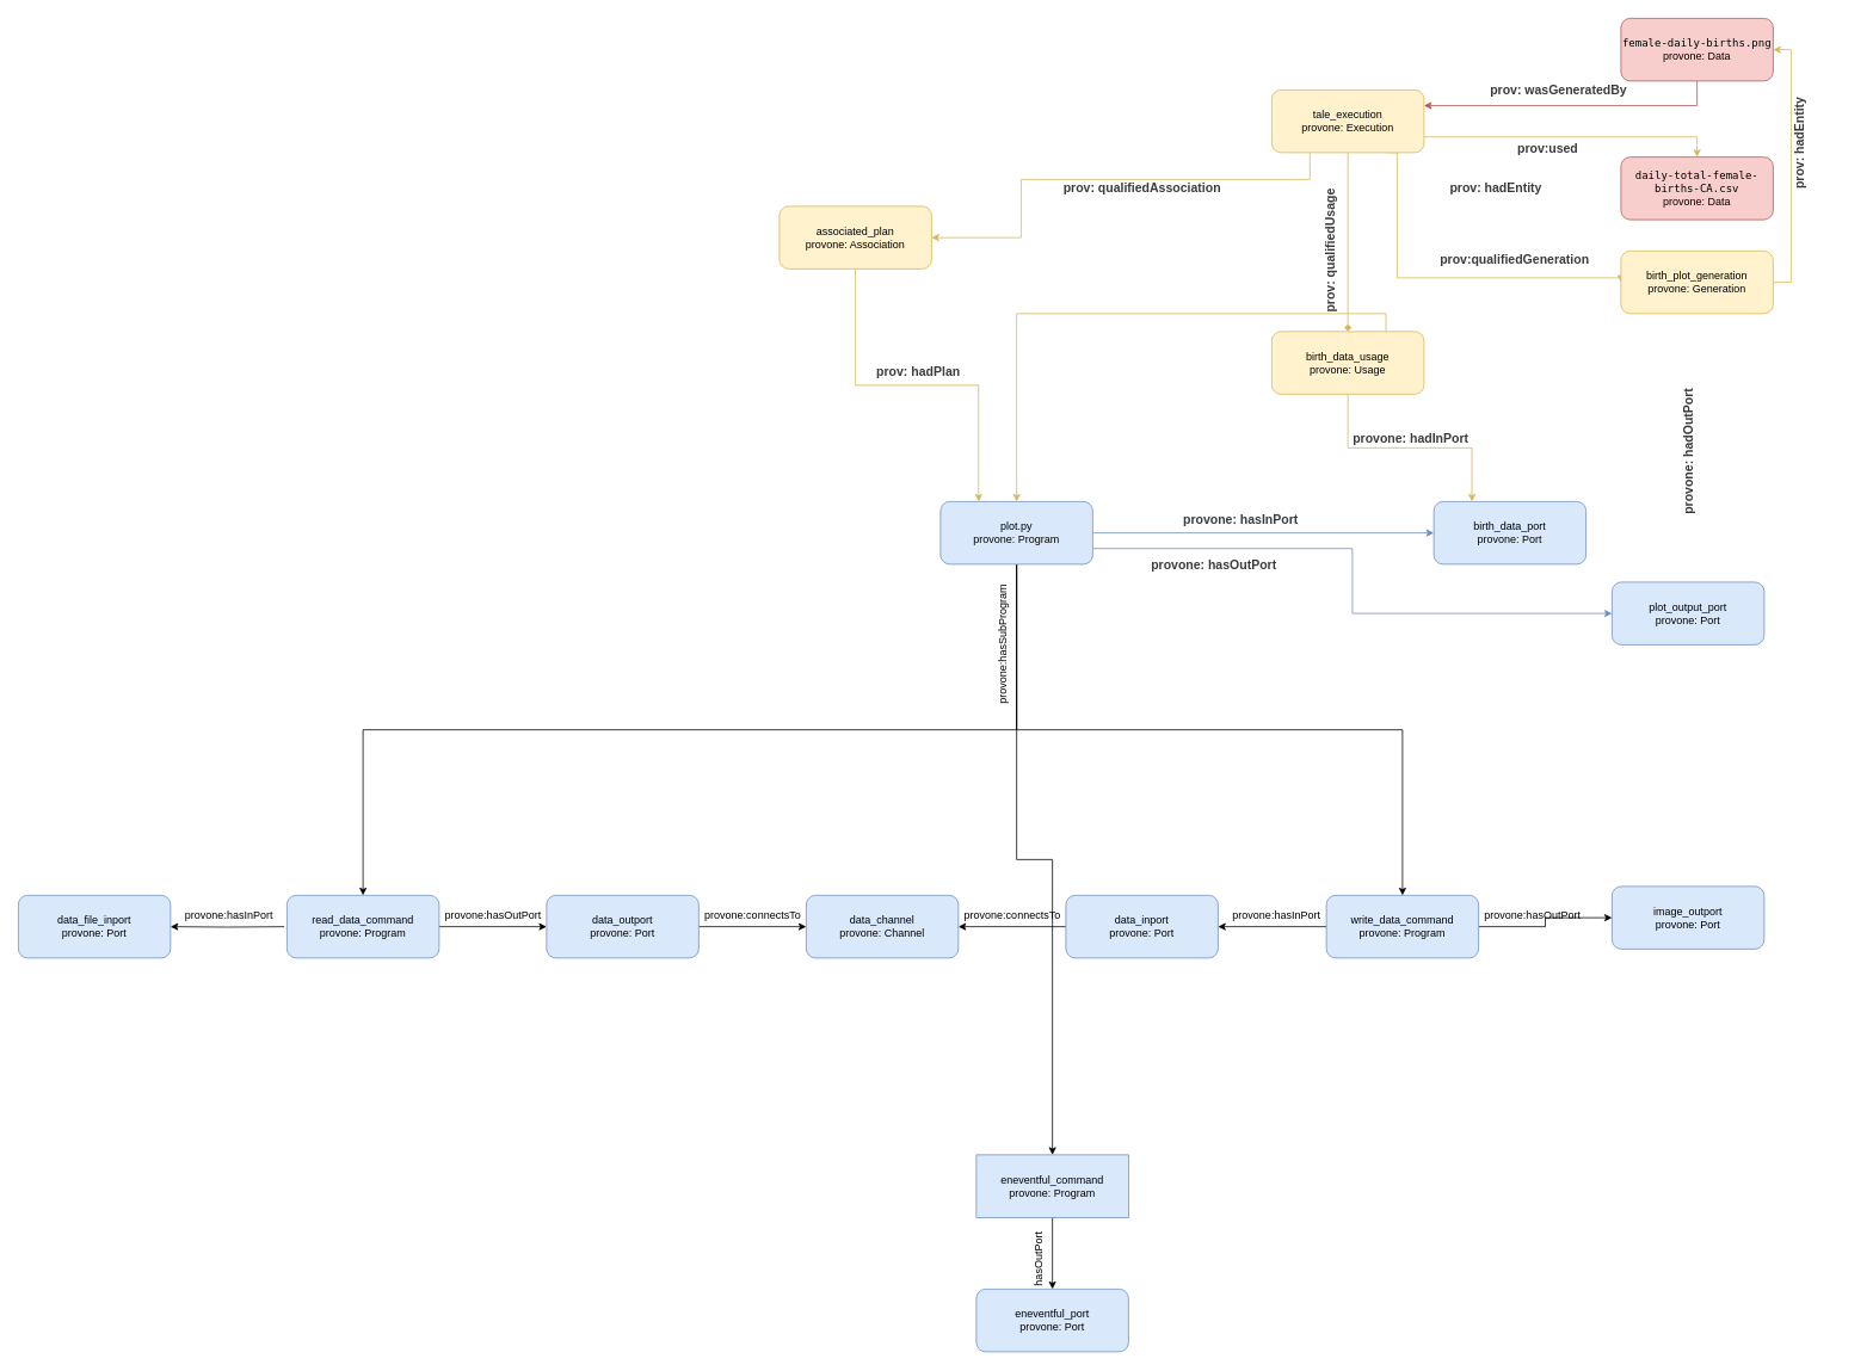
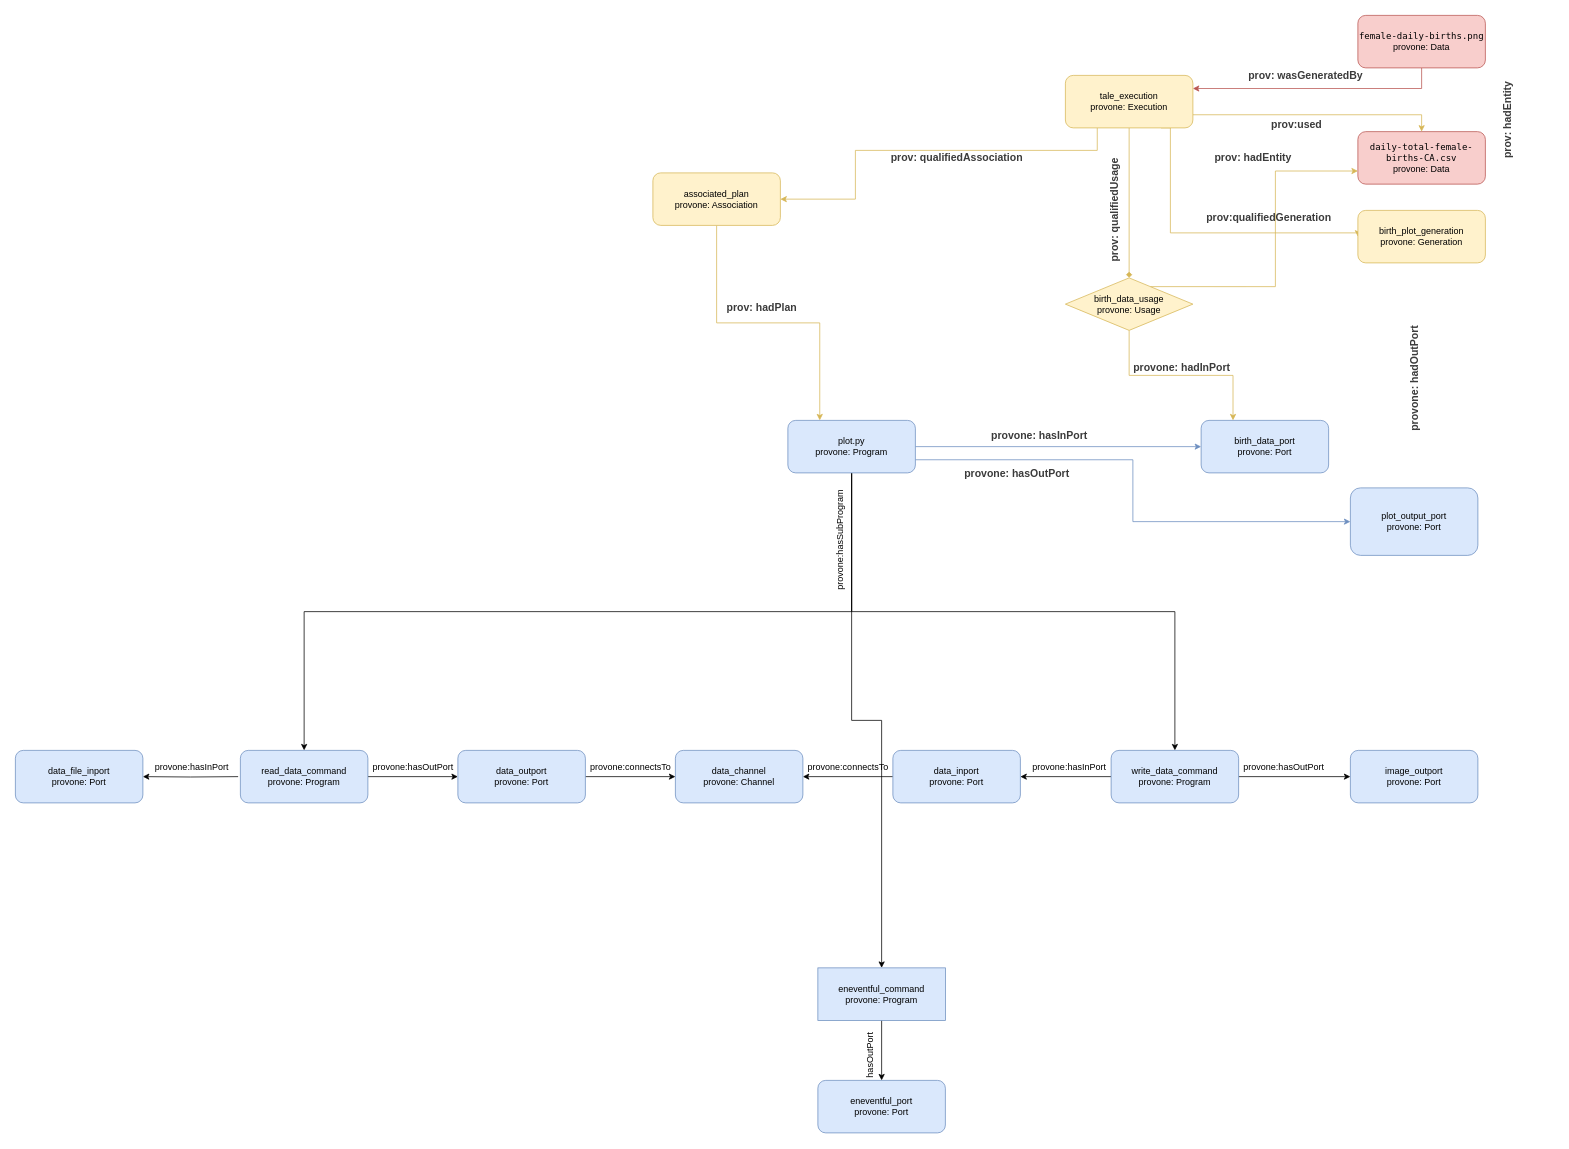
- <mxCell id="35" style="edgeStyle=orthogonalEdgeStyle;rounded=0;orthogonalLoop=1;jettySize=auto;html=1;exitX=1;exitY=0.5;exitDx=0;exitDy=0;entryX=1;entryY=0.5;entryDx=0;entryDy=0;fillColor=#fff2cc;strokeColor=#d6b656;" parent="1" source="36" target="27" edge="1"><mxGeometry relative="1" as="geometry" /></mxCell>
- <mxCell id="24" value="&lt;div&gt;&lt;span&gt;birth_data_usage&lt;/span&gt;&lt;/div&gt;&lt;div&gt;&lt;span&gt;provone: Usage&lt;/span&gt;&lt;br&gt;&lt;/div&gt;" style="rounded=1;whiteSpace=wrap;html=1;fontSize=12;glass=0;strokeWidth=1;shadow=0;fillColor=#fff2cc;strokeColor=#d6b656;" parent="1" vertex="1"><mxGeometry x="1420" y="370" width="170" height="70" as="geometry" /></mxCell>
+ <mxCell id="24" value="&lt;div&gt;&lt;span&gt;birth_data_usage&lt;/span&gt;&lt;/div&gt;&lt;div&gt;&lt;span&gt;provone: Usage&lt;/span&gt;&lt;br&gt;&lt;/div&gt;" style="rhombus;whiteSpace=wrap;html=1;fontSize=12;glass=0;strokeWidth=1;shadow=0;fillColor=#fff2cc;strokeColor=#d6b656;" parent="1" vertex="1"><mxGeometry x="1420" y="370" width="170" height="70" as="geometry" /></mxCell>
- <mxCell id="29" value="&lt;b&gt;&lt;font style=&quot;font-size: 14px&quot; color=&quot;#3b3b3b&quot;&gt;prov: hadPlan&lt;/font&gt;&lt;/b&gt;" style="text;html=1;align=center;verticalAlign=middle;resizable=0;points=[];autosize=1;" parent="1" vertex="1"><mxGeometry x="970" y="405" width="110" height="20" as="geometry" /></mxCell>
+ <mxCell id="29" value="&lt;b&gt;&lt;font style=&quot;font-size: 14px&quot; color=&quot;#3b3b3b&quot;&gt;prov: hadPlan&lt;/font&gt;&lt;/b&gt;" style="text;html=1;align=center;verticalAlign=middle;resizable=0;points=[];autosize=1;" parent="1" vertex="1"><mxGeometry x="960" y="400" width="110" height="20" as="geometry" /></mxCell>
- <mxCell id="23" style="edgeStyle=orthogonalEdgeStyle;rounded=0;orthogonalLoop=1;jettySize=auto;html=1;exitX=0.75;exitY=0;exitDx=0;exitDy=0;fillColor=#fff2cc;strokeColor=#d6b656;" parent="1" source="24" target="14" edge="1"><mxGeometry relative="1" as="geometry" /></mxCell>
+ <mxCell id="23" style="edgeStyle=orthogonalEdgeStyle;rounded=0;orthogonalLoop=1;jettySize=auto;html=1;exitX=0.75;exitY=0;exitDx=0;exitDy=0;entryX=0;entryY=0.75;entryDx=0;entryDy=0;fillColor=#fff2cc;strokeColor=#d6b656;" parent="1" source="24" target="25" edge="1"><mxGeometry relative="1" as="geometry" /></mxCell>
- <mxCell id="37" value="&lt;div&gt;plot_output_port&lt;/div&gt;&lt;div&gt;&lt;span&gt;provone: Port&lt;/span&gt;&lt;br&gt;&lt;/div&gt;" style="rounded=1;whiteSpace=wrap;html=1;fontSize=12;glass=0;strokeWidth=1;shadow=0;fillColor=#dae8fc;strokeColor=#6c8ebf;" parent="1" vertex="1"><mxGeometry x="1800" y="650" width="170" height="70" as="geometry" /></mxCell>
+ <mxCell id="37" value="&lt;div&gt;plot_output_port&lt;/div&gt;&lt;div&gt;&lt;span&gt;provone: Port&lt;/span&gt;&lt;br&gt;&lt;/div&gt;" style="rounded=1;whiteSpace=wrap;html=1;fontSize=12;glass=0;strokeWidth=1;shadow=0;fillColor=#dae8fc;strokeColor=#6c8ebf;" parent="1" vertex="1"><mxGeometry x="1800" y="650" width="170" height="90" as="geometry" /></mxCell>
- <mxCell id="20" value="&lt;div&gt;&lt;span&gt;image_outport&lt;/span&gt;&lt;/div&gt;&lt;div&gt;&lt;span&gt;provone: Port&lt;/span&gt;&lt;br&gt;&lt;/div&gt;" style="rounded=1;whiteSpace=wrap;html=1;fontSize=12;glass=0;strokeWidth=1;shadow=0;fillColor=#dae8fc;strokeColor=#6c8ebf;" parent="1" vertex="1"><mxGeometry x="1800" y="990" width="170" height="70" as="geometry" /></mxCell>
+ <mxCell id="20" value="&lt;div&gt;&lt;span&gt;image_outport&lt;/span&gt;&lt;/div&gt;&lt;div&gt;&lt;span&gt;provone: Port&lt;/span&gt;&lt;br&gt;&lt;/div&gt;" style="rounded=1;whiteSpace=wrap;html=1;fontSize=12;glass=0;strokeWidth=1;shadow=0;fillColor=#dae8fc;strokeColor=#6c8ebf;" parent="1" vertex="1"><mxGeometry x="1800" y="1000" width="170" height="70" as="geometry" /></mxCell>
